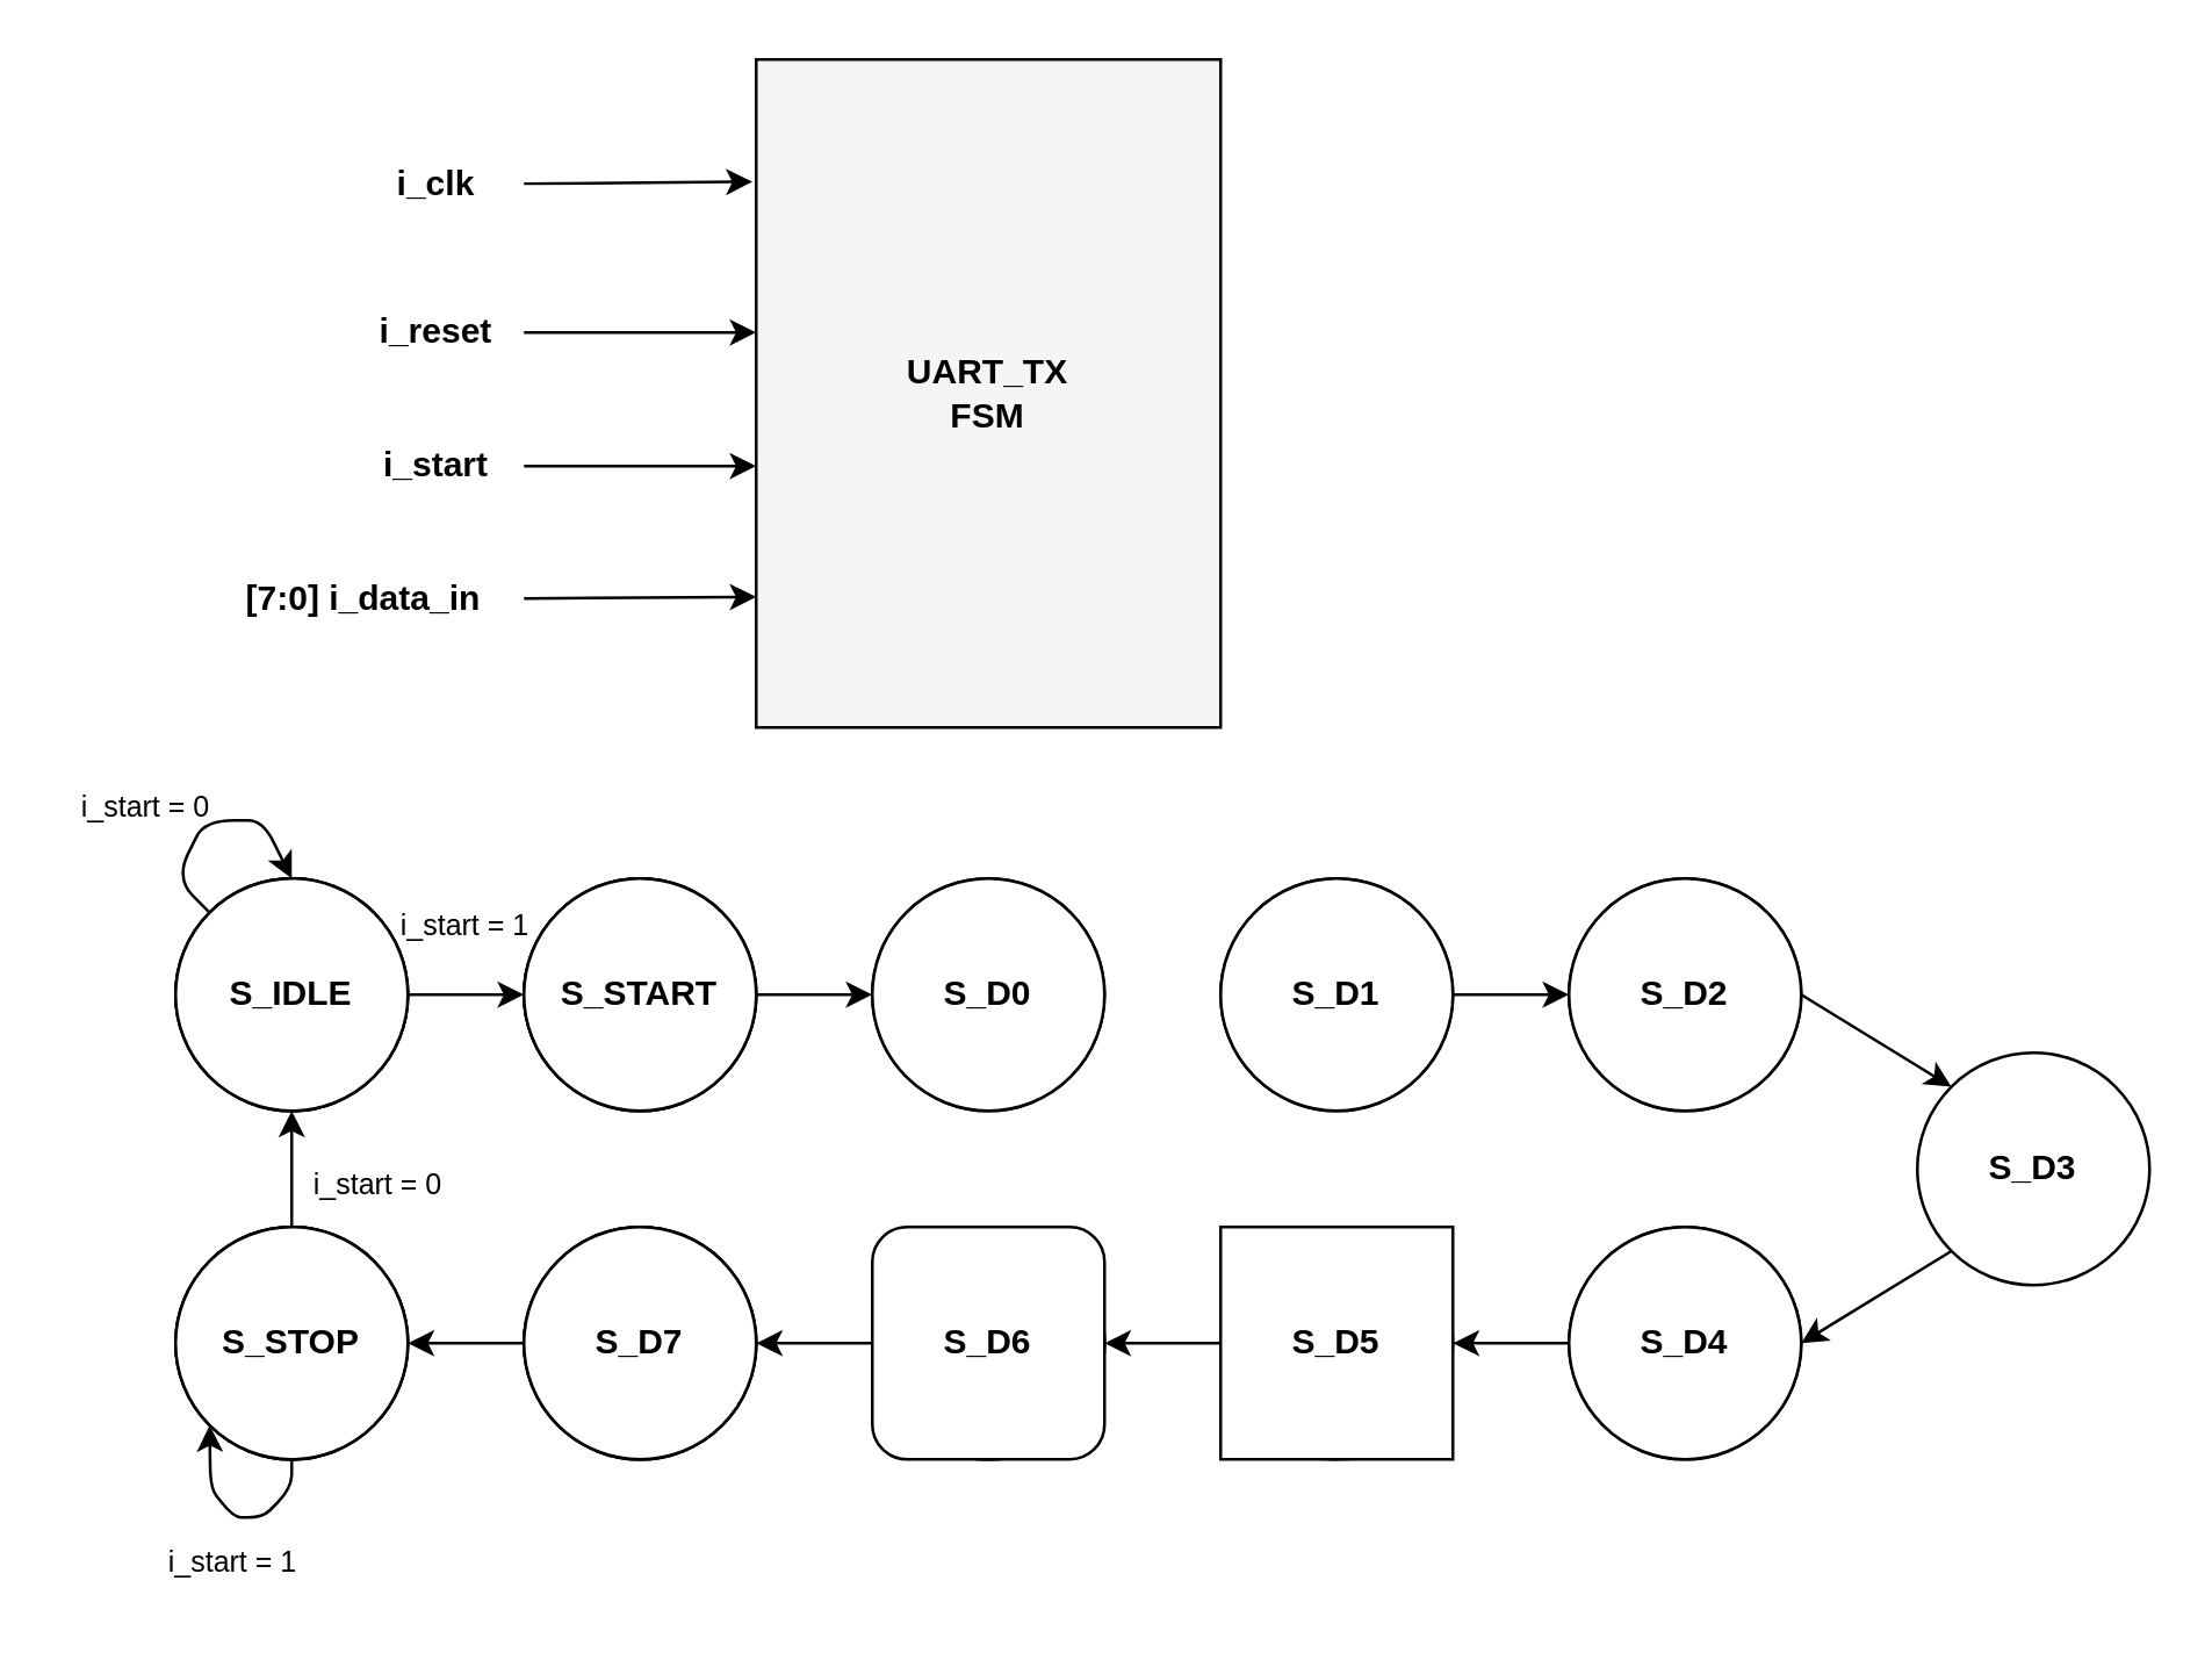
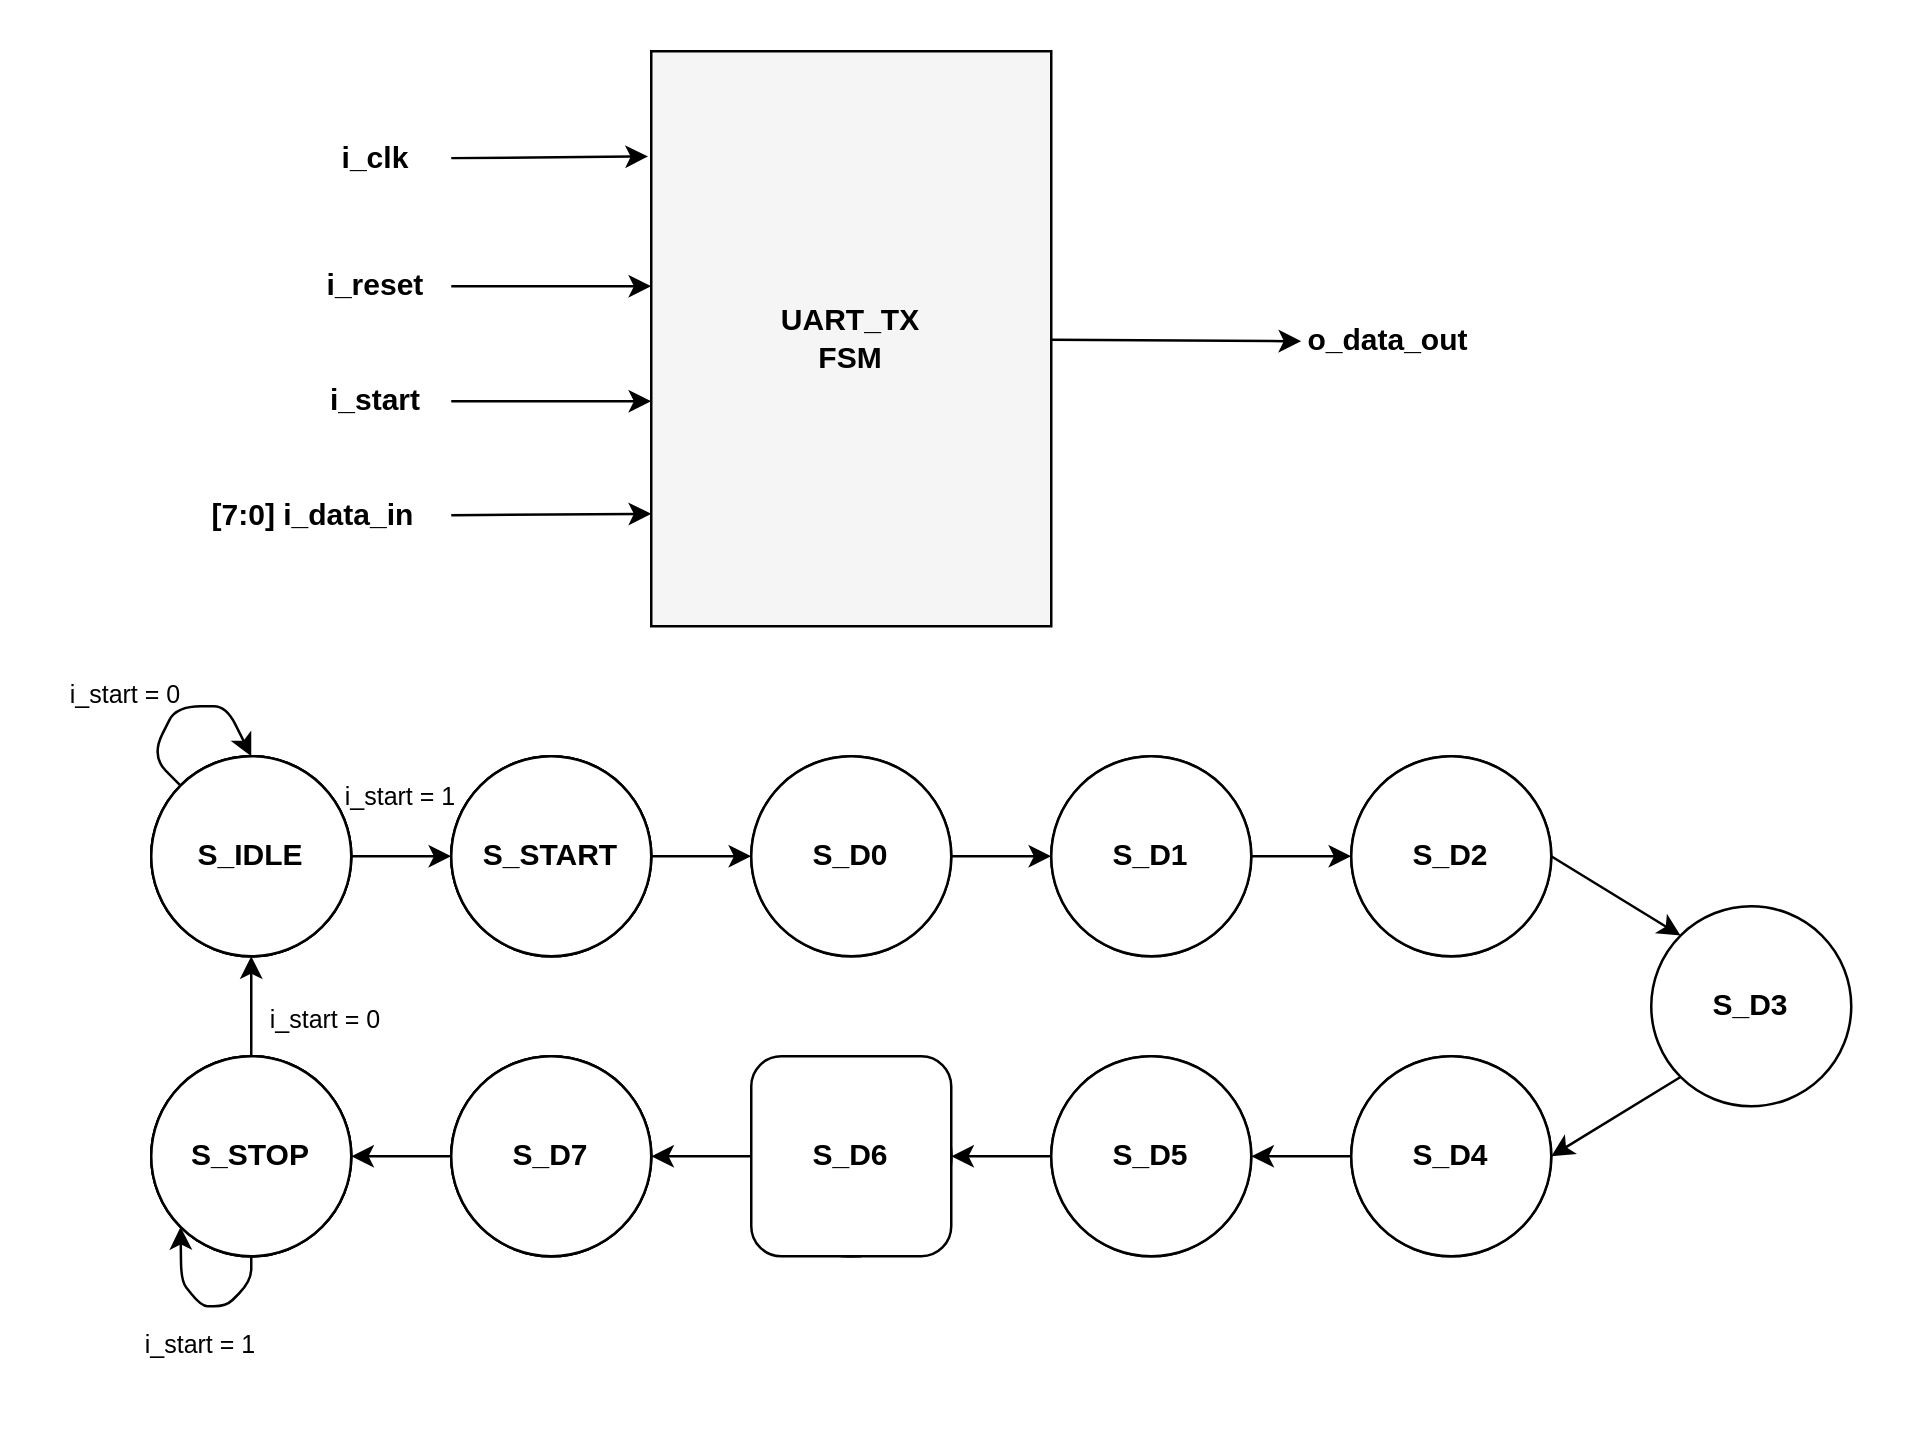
+ <mxCell id="2" style="edgeStyle=none;html=1;entryX=0;entryY=0.5;entryDx=0;entryDy=0;fontFamily=Helvetica;fontSize=12;fontColor=#000000;strokeColor=#000000;fontStyle=1" parent="1" source="3" target="12" edge="1"><mxGeometry relative="1" as="geometry" /></mxCell>
+ <mxCell id="12" value="o_data_out" style="text;html=1;strokeColor=none;fillColor=none;align=center;verticalAlign=middle;whiteSpace=wrap;rounded=0;fontFamily=Helvetica;fontSize=12;fontColor=#000000;fontStyle=1" parent="1" vertex="1"><mxGeometry x="520" y="121" width="70" height="30" as="geometry" /></mxCell>
+ <mxCell id="42" style="edgeStyle=none;html=1;entryX=0;entryY=0.5;entryDx=0;entryDy=0;fontColor=#000000;strokeColor=#000000;" edge="1" parent="1" source="43" target="41"><mxGeometry relative="1" as="geometry" /></mxCell>
- <mxCell id="45" value="S_D5" style="whiteSpace=wrap;html=1;aspect=fixed;fillColor=#FFFFFF;strokeColor=#000000;fontColor=#000000;fontStyle=1;rounded=0;" vertex="1" parent="1"><mxGeometry x="420" y="422" width="80" height="80" as="geometry" /></mxCell>
+ <mxCell id="45" value="S_D5" style="ellipse;whiteSpace=wrap;html=1;aspect=fixed;fillColor=#FFFFFF;strokeColor=#000000;fontColor=#000000;fontStyle=1" vertex="1" parent="1"><mxGeometry x="420" y="422" width="80" height="80" as="geometry" /></mxCell>
